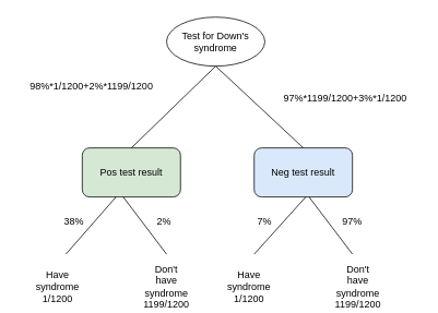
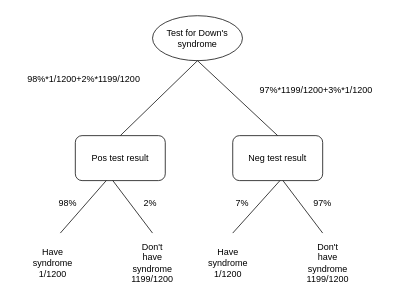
- <mxCell id="5" value="Pos test result" style="rounded=1;whiteSpace=wrap;html=1;fillColor=#d5e8d4;" vertex="1" parent="1"><mxGeometry x="100" y="180" width="120" height="60" as="geometry" /></mxCell>
+ <mxCell id="5" value="Pos test result" style="rounded=1;whiteSpace=wrap;html=1;" vertex="1" parent="1"><mxGeometry x="100" y="180" width="120" height="60" as="geometry" /></mxCell>
- <mxCell id="6" value="Neg test result" style="rounded=1;whiteSpace=wrap;html=1;fillColor=#dae8fc;" vertex="1" parent="1"><mxGeometry x="310" y="180" width="120" height="60" as="geometry" /></mxCell>
+ <mxCell id="6" value="Neg test result" style="rounded=1;whiteSpace=wrap;html=1;" vertex="1" parent="1"><mxGeometry x="310" y="180" width="120" height="60" as="geometry" /></mxCell>
- <mxCell id="15" value="38%" style="text;html=1;strokeColor=none;fillColor=none;align=center;verticalAlign=middle;whiteSpace=wrap;rounded=0;" vertex="1" parent="1"><mxGeometry x="70" y="260" width="40" height="20" as="geometry" /></mxCell>
+ <mxCell id="15" value="98%" style="text;html=1;strokeColor=none;fillColor=none;align=center;verticalAlign=middle;whiteSpace=wrap;rounded=0;" vertex="1" parent="1"><mxGeometry x="70" y="260" width="40" height="20" as="geometry" /></mxCell>
